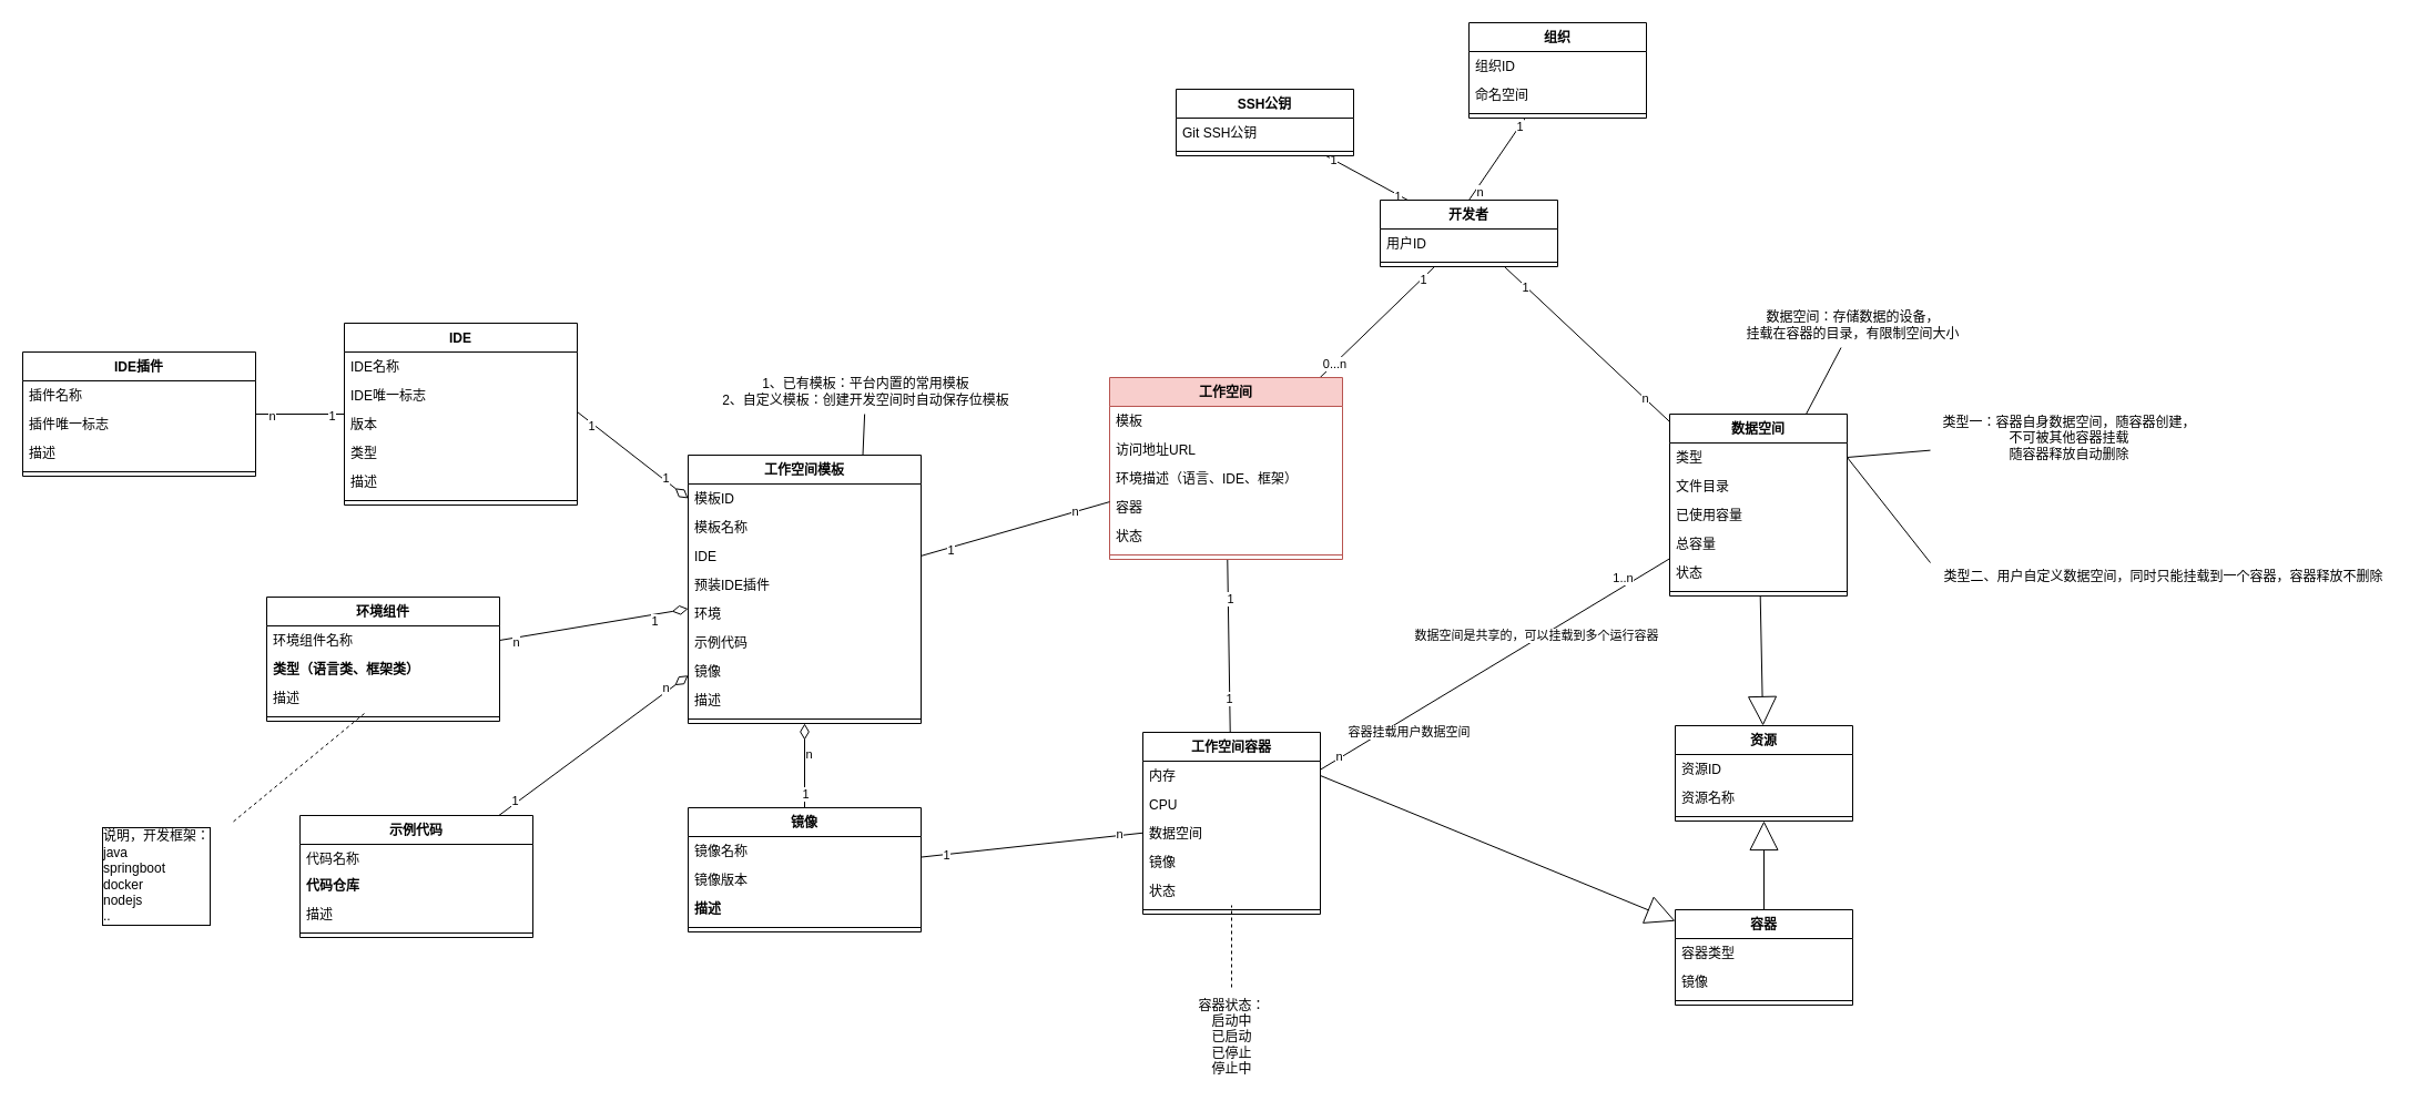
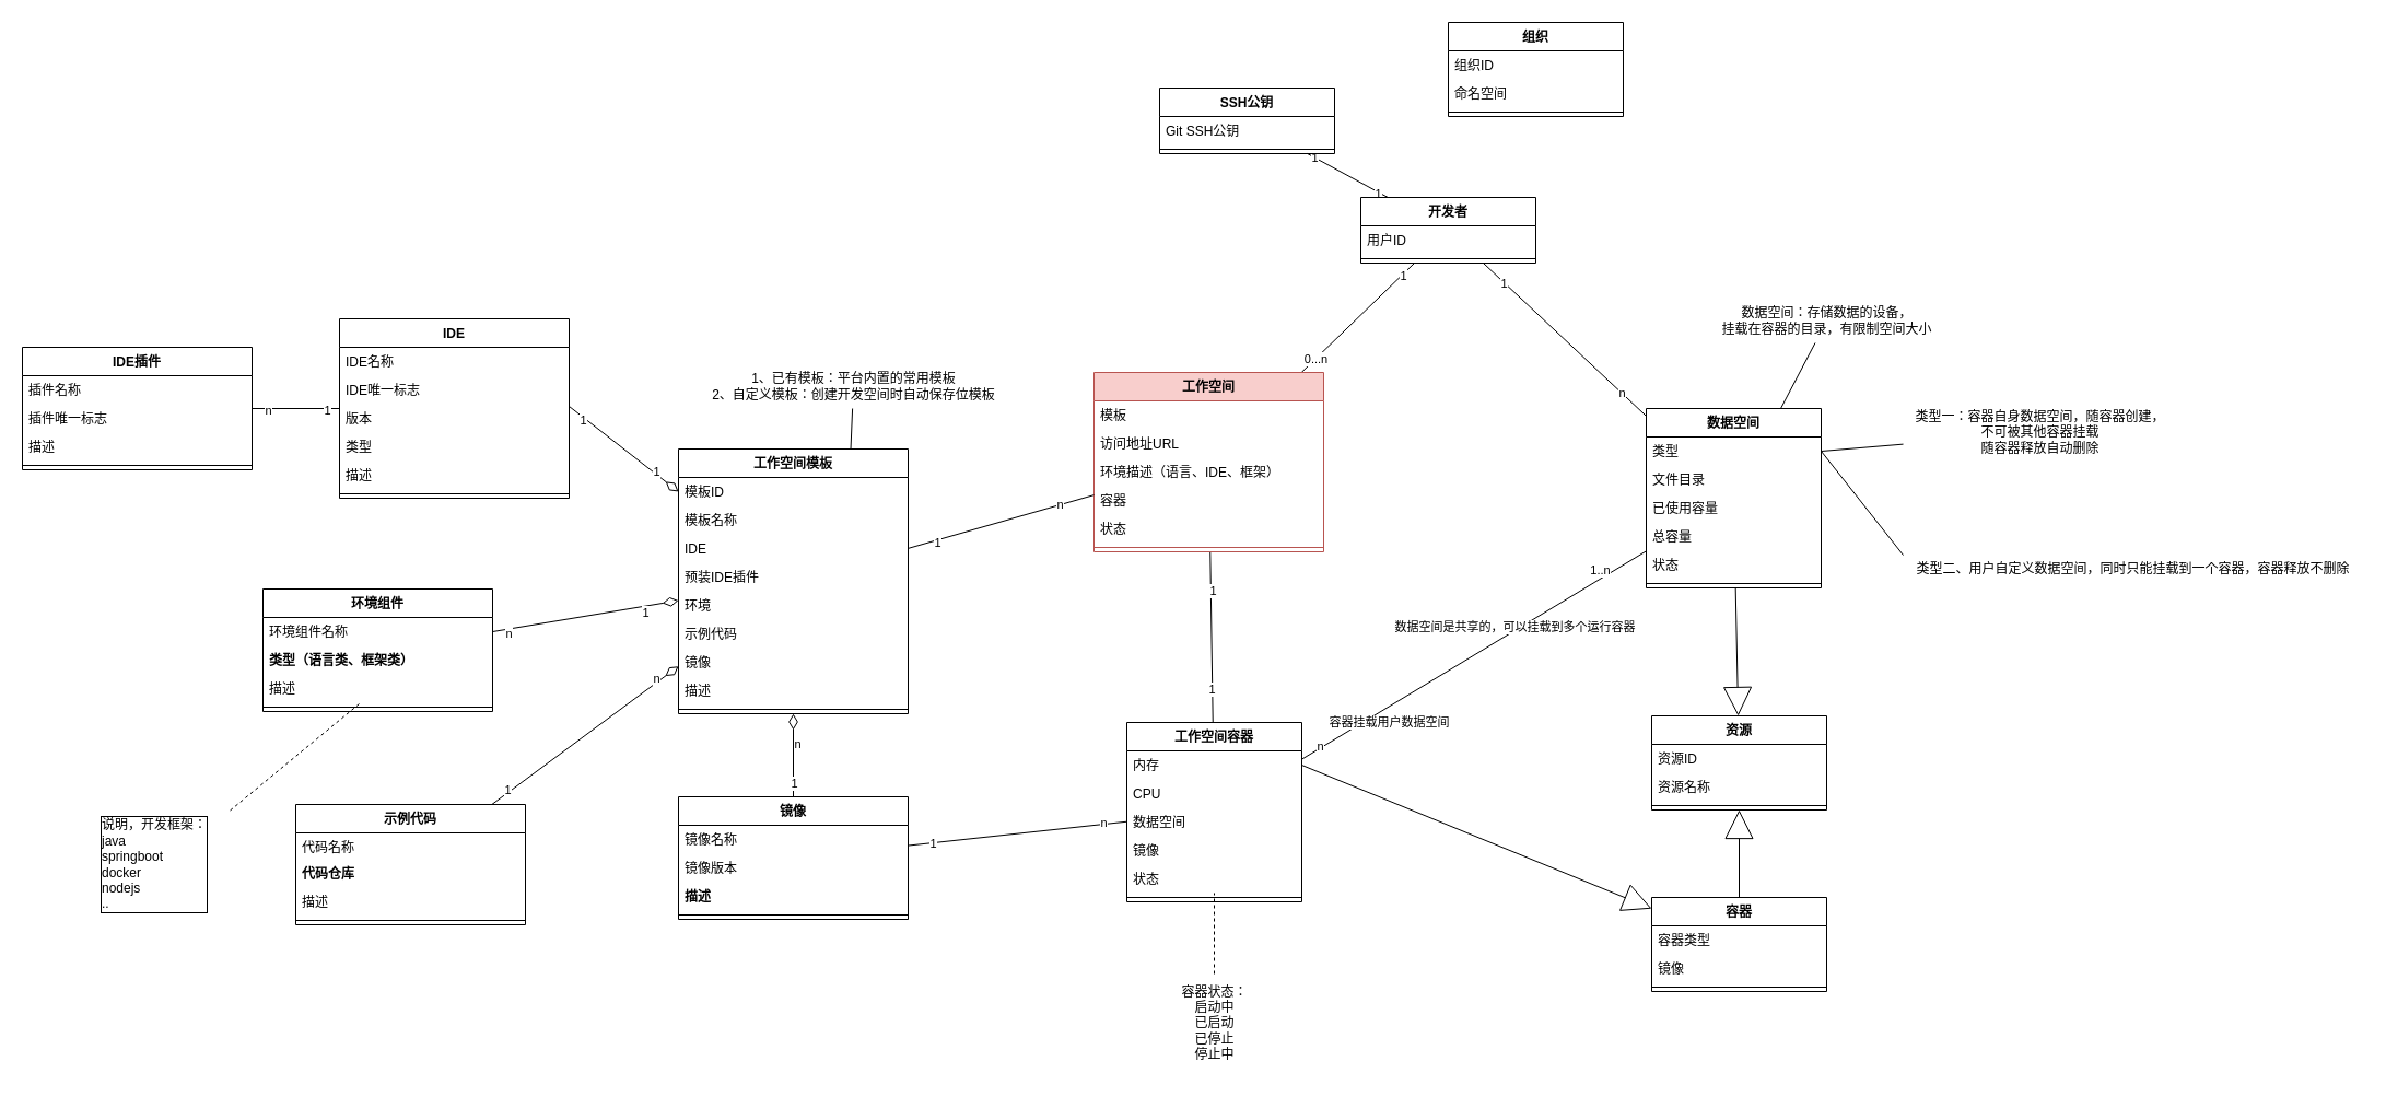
- <mxCell id="93" style="edgeStyle=none;html=1;entryX=0.5;entryY=0;entryDx=0;entryDy=0;endArrow=none;endFill=0;" parent="1" source="96" target="35" edge="1"><mxGeometry relative="1" as="geometry" /></mxCell>
- <mxCell id="94" value="1" style="edgeLabel;html=1;align=center;verticalAlign=middle;resizable=0;points=[];" parent="93" vertex="1" connectable="0"><mxGeometry x="-0.8" relative="1" as="geometry"><mxPoint as="offset" /></mxGeometry></mxCell>
- <mxCell id="95" value="n" style="edgeLabel;html=1;align=center;verticalAlign=middle;resizable=0;points=[];" parent="93" vertex="1" connectable="0"><mxGeometry x="0.725" y="3" relative="1" as="geometry"><mxPoint y="1" as="offset" /></mxGeometry></mxCell>
